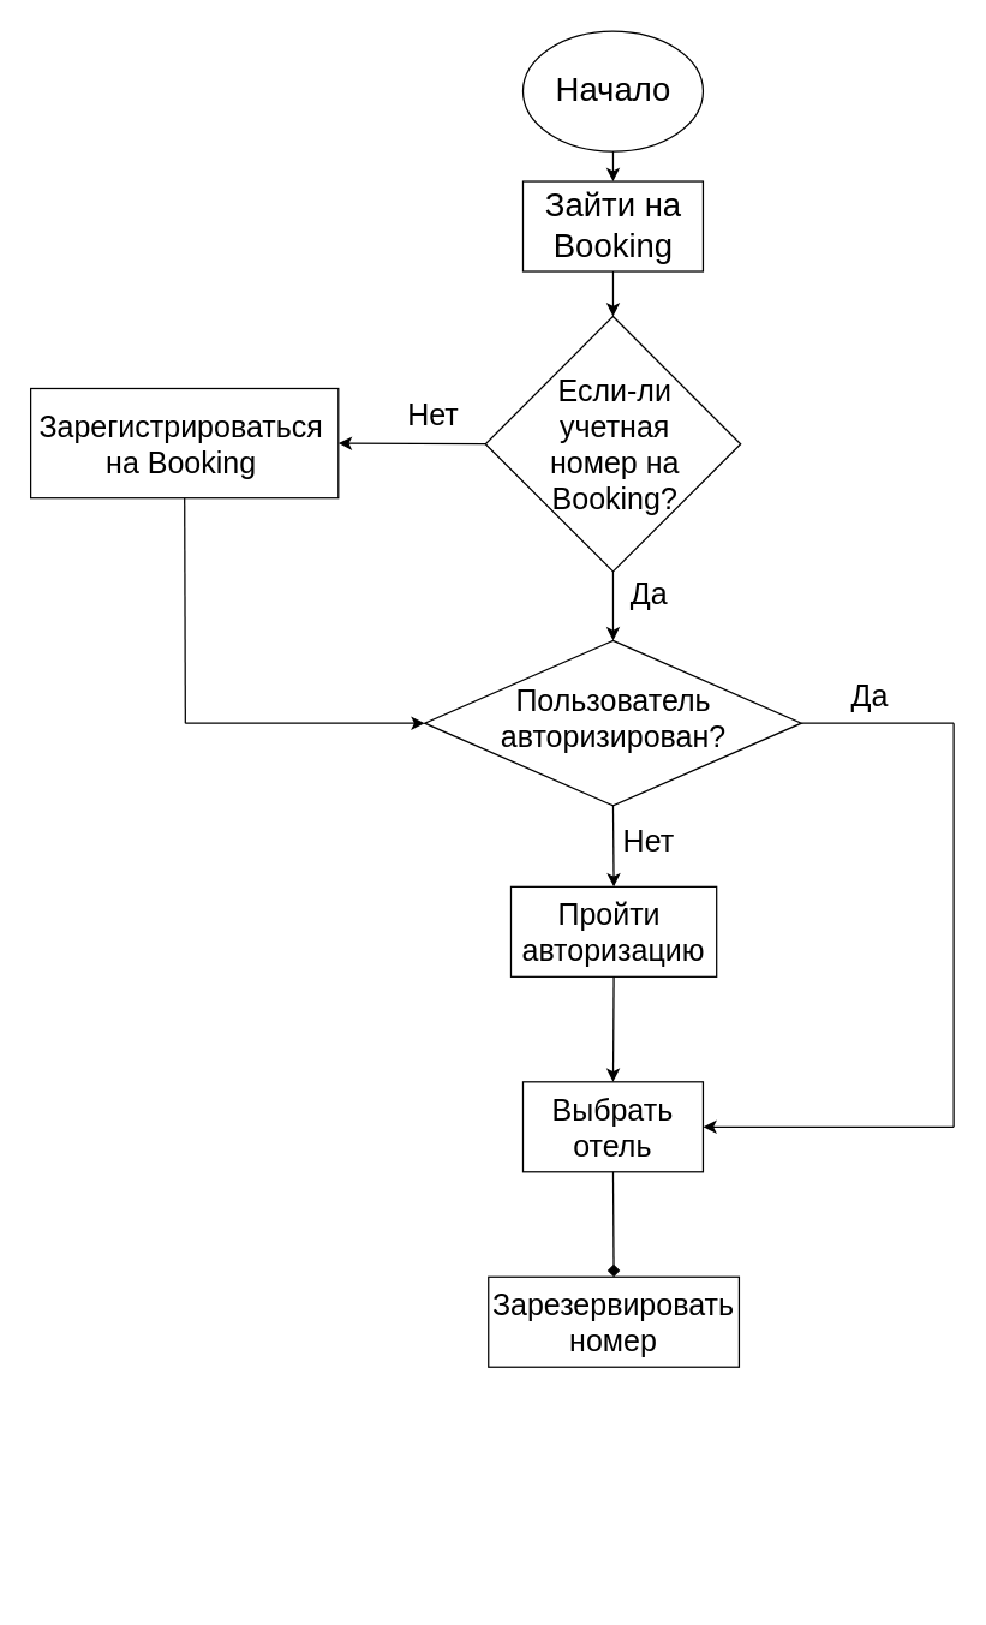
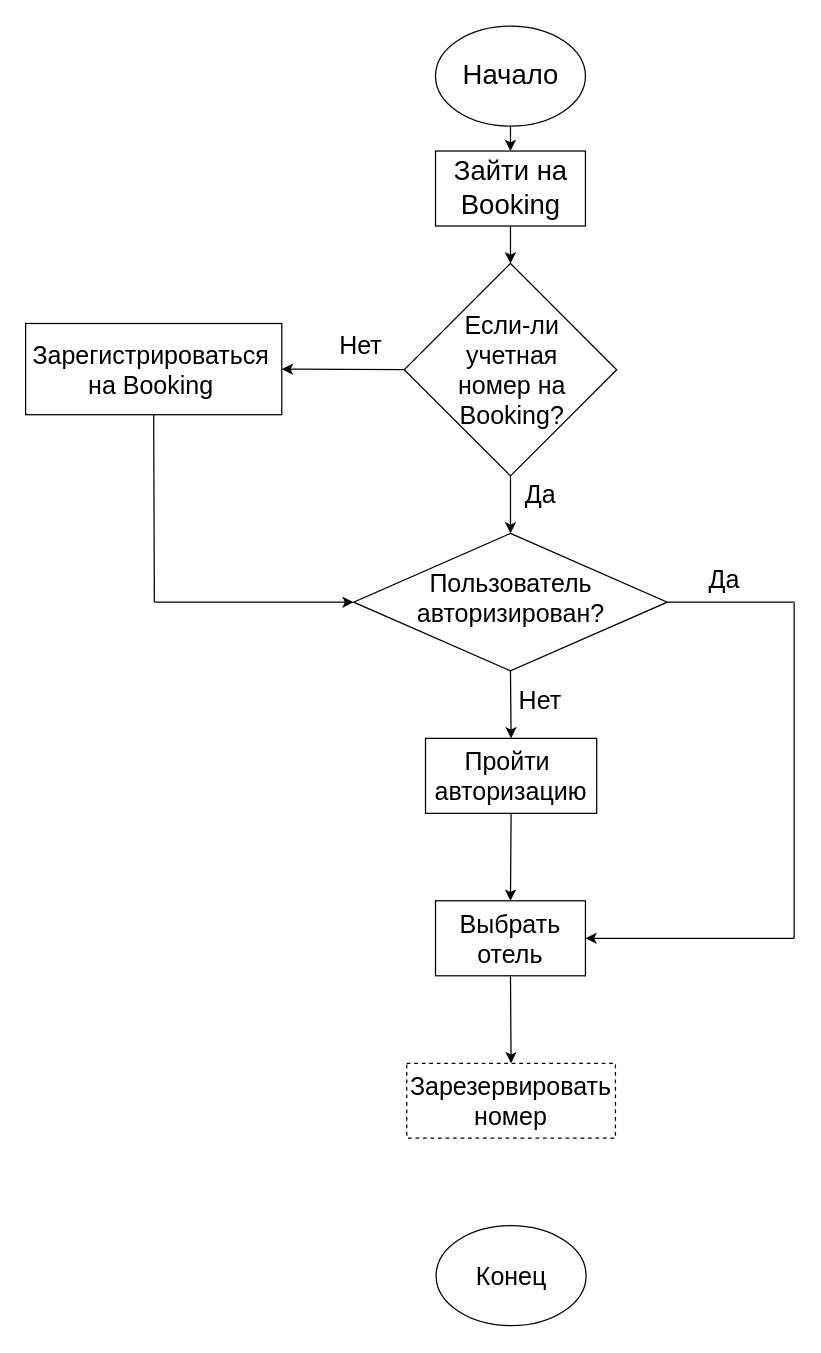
- <mxCell id="25" value="" parent="1" edge="1" target="14" source="13" style="endArrow=diamond;html=1;fontSize=20;exitX=0.5;exitY=1;exitDx=0;exitDy=0;entryX=0.5;entryY=0;entryDx=0;entryDy=0;"><mxGeometry as="geometry" relative="1" height="50" width="50"><mxPoint as="sourcePoint" y="1130" x="25" /><mxPoint as="targetPoint" y="1080" x="75" /></mxGeometry></mxCell>
+ <mxCell id="25" value="" parent="1" edge="1" target="14" source="13" style="endArrow=classic;html=1;fontSize=20;exitX=0.5;exitY=1;exitDx=0;exitDy=0;entryX=0.5;entryY=0;entryDx=0;entryDy=0;"><mxGeometry as="geometry" relative="1" height="50" width="50"><mxPoint as="sourcePoint" y="1130" x="25" /><mxPoint as="targetPoint" y="1080" x="75" /></mxGeometry></mxCell>
- <mxCell id="14" value="Зарезервировать&lt;br&gt;номер" parent="1" style="rounded=0;whiteSpace=wrap;html=1;strokeWidth=1;fontSize=20;" vertex="1"><mxGeometry as="geometry" height="60" width="167" y="850" x="325" /></mxCell>
+ <mxCell id="14" value="Зарезервировать&lt;br&gt;номер" parent="1" style="rounded=0;whiteSpace=wrap;html=1;strokeWidth=1;fontSize=20;dashed=1;" vertex="1"><mxGeometry as="geometry" height="60" width="167" y="850" x="325" /></mxCell>
+ <mxCell id="15" value="Конец" parent="1" style="ellipse;whiteSpace=wrap;html=1;strokeWidth=1;fontSize=20;" vertex="1"><mxGeometry as="geometry" height="80" width="120" y="980" x="348.5" /></mxCell>
